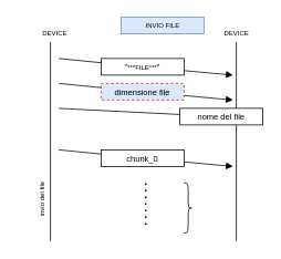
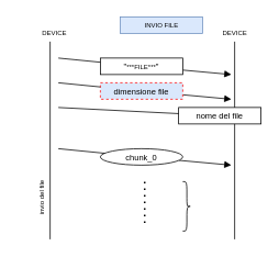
- <mxCell id="17" value="&lt;span style=&quot;font-size: 10px&quot;&gt;chunk_0&lt;/span&gt;" style="rounded=0;whiteSpace=wrap;html=1;fontSize=8;" vertex="1" parent="1"><mxGeometry x="121" y="180" width="100" height="20" as="geometry" /></mxCell>
+ <mxCell id="17" value="&lt;span style=&quot;font-size: 10px&quot;&gt;chunk_0&lt;/span&gt;" style="ellipse;whiteSpace=wrap;html=1;fontSize=8;" vertex="1" parent="1"><mxGeometry x="121" y="180" width="100" height="20" as="geometry" /></mxCell>
